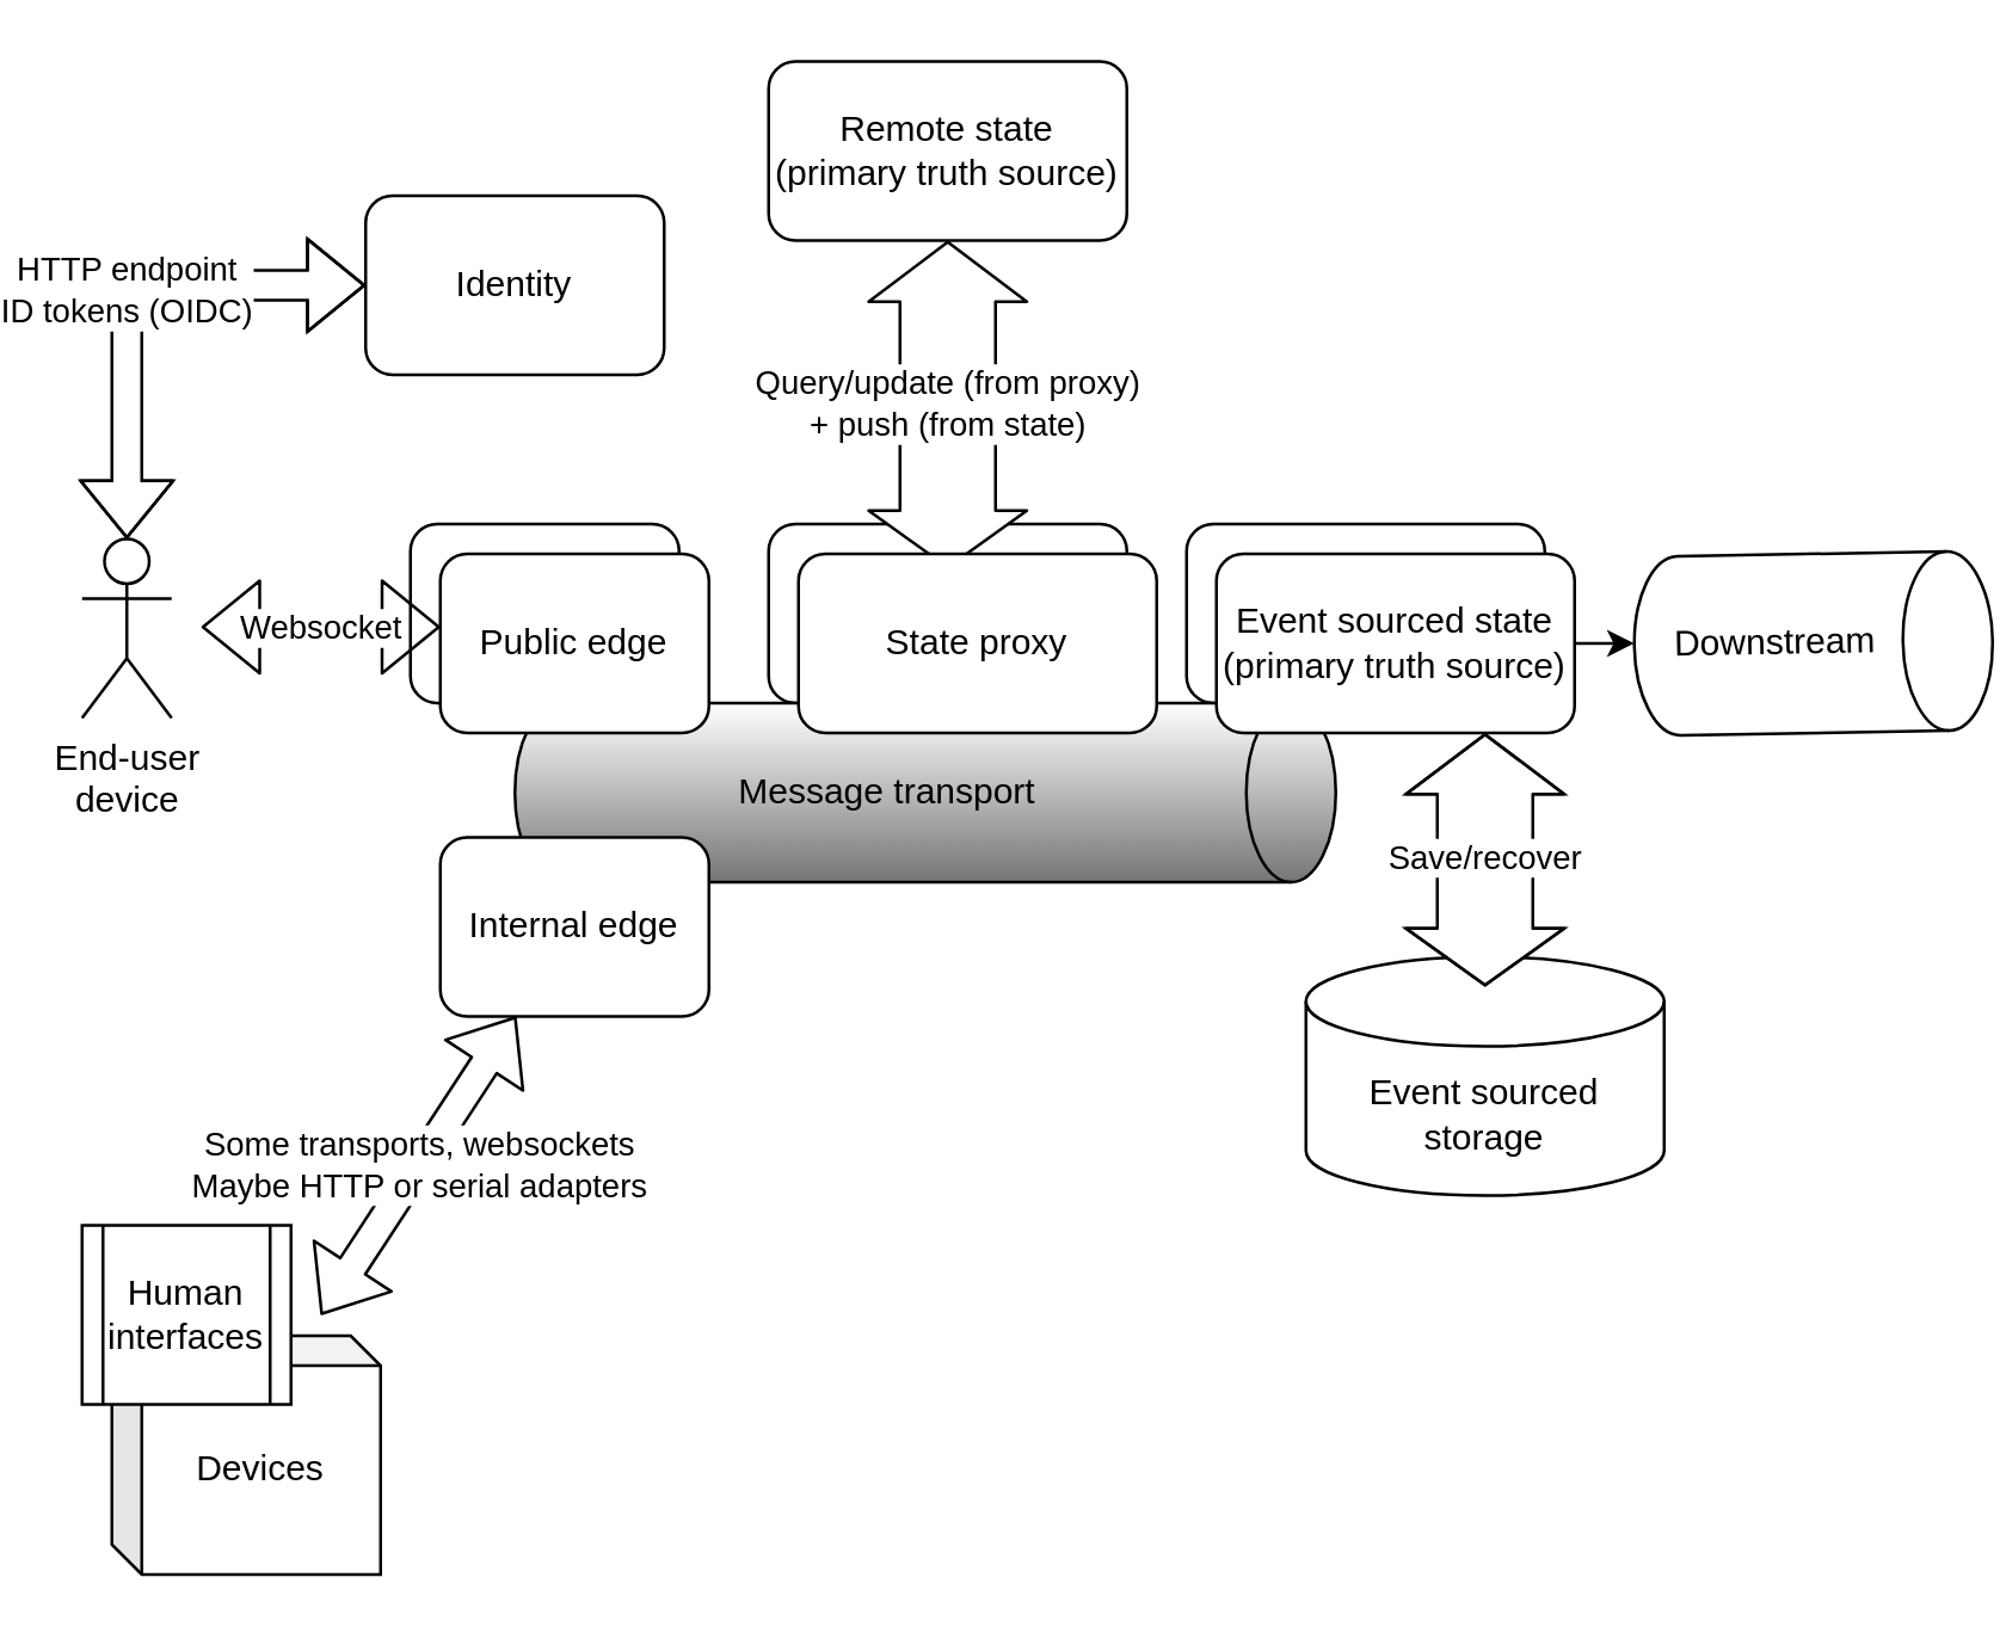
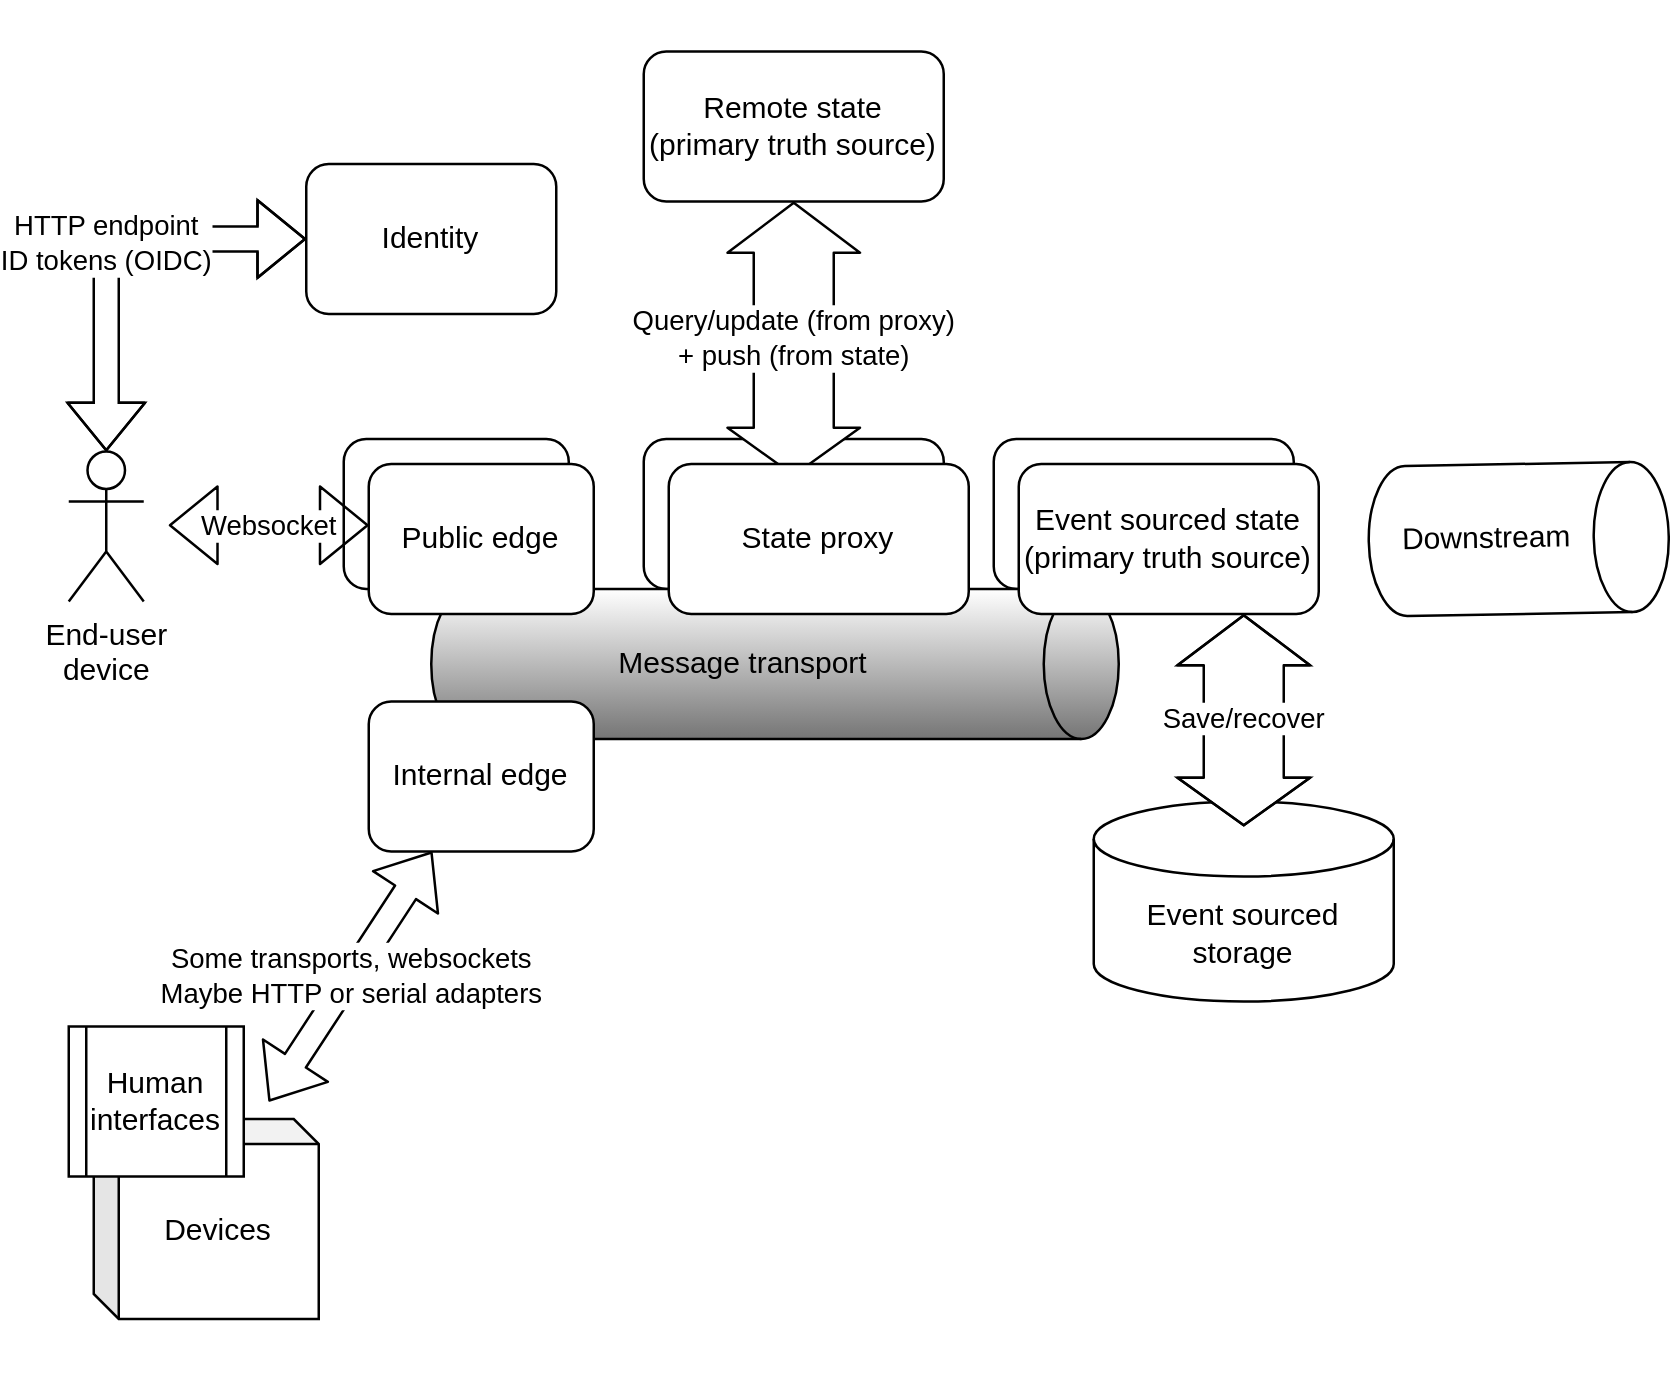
- <mxCell id="20" value="" style="endArrow=classic;html=1;exitX=1;exitY=0.5;exitDx=0;exitDy=0;" parent="1" source="12" target="6" edge="1"><mxGeometry width="50" height="50" relative="1" as="geometry"><mxPoint x="330" y="295" as="sourcePoint" /><mxPoint x="380" y="245" as="targetPoint" /></mxGeometry></mxCell>
